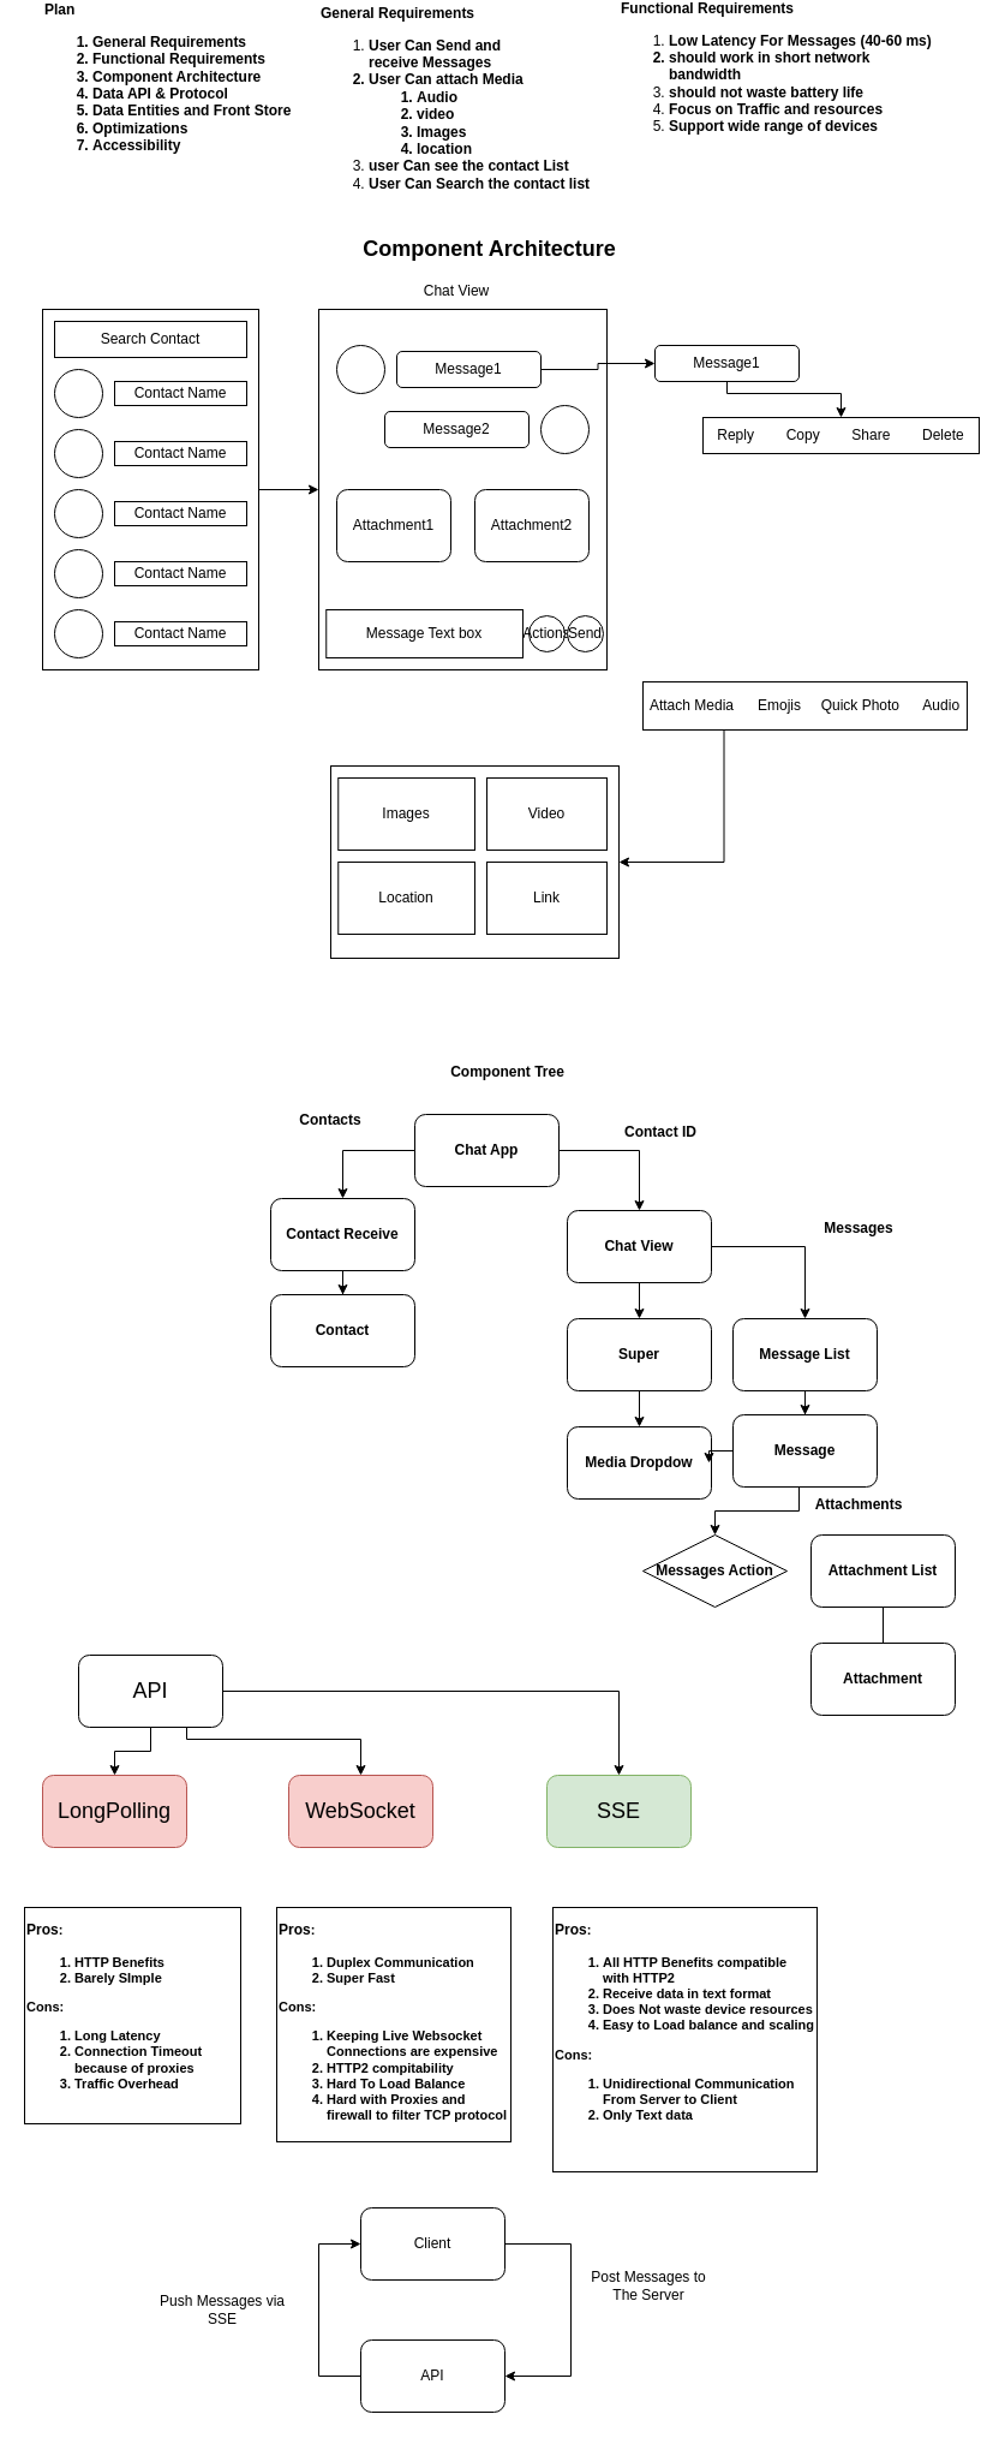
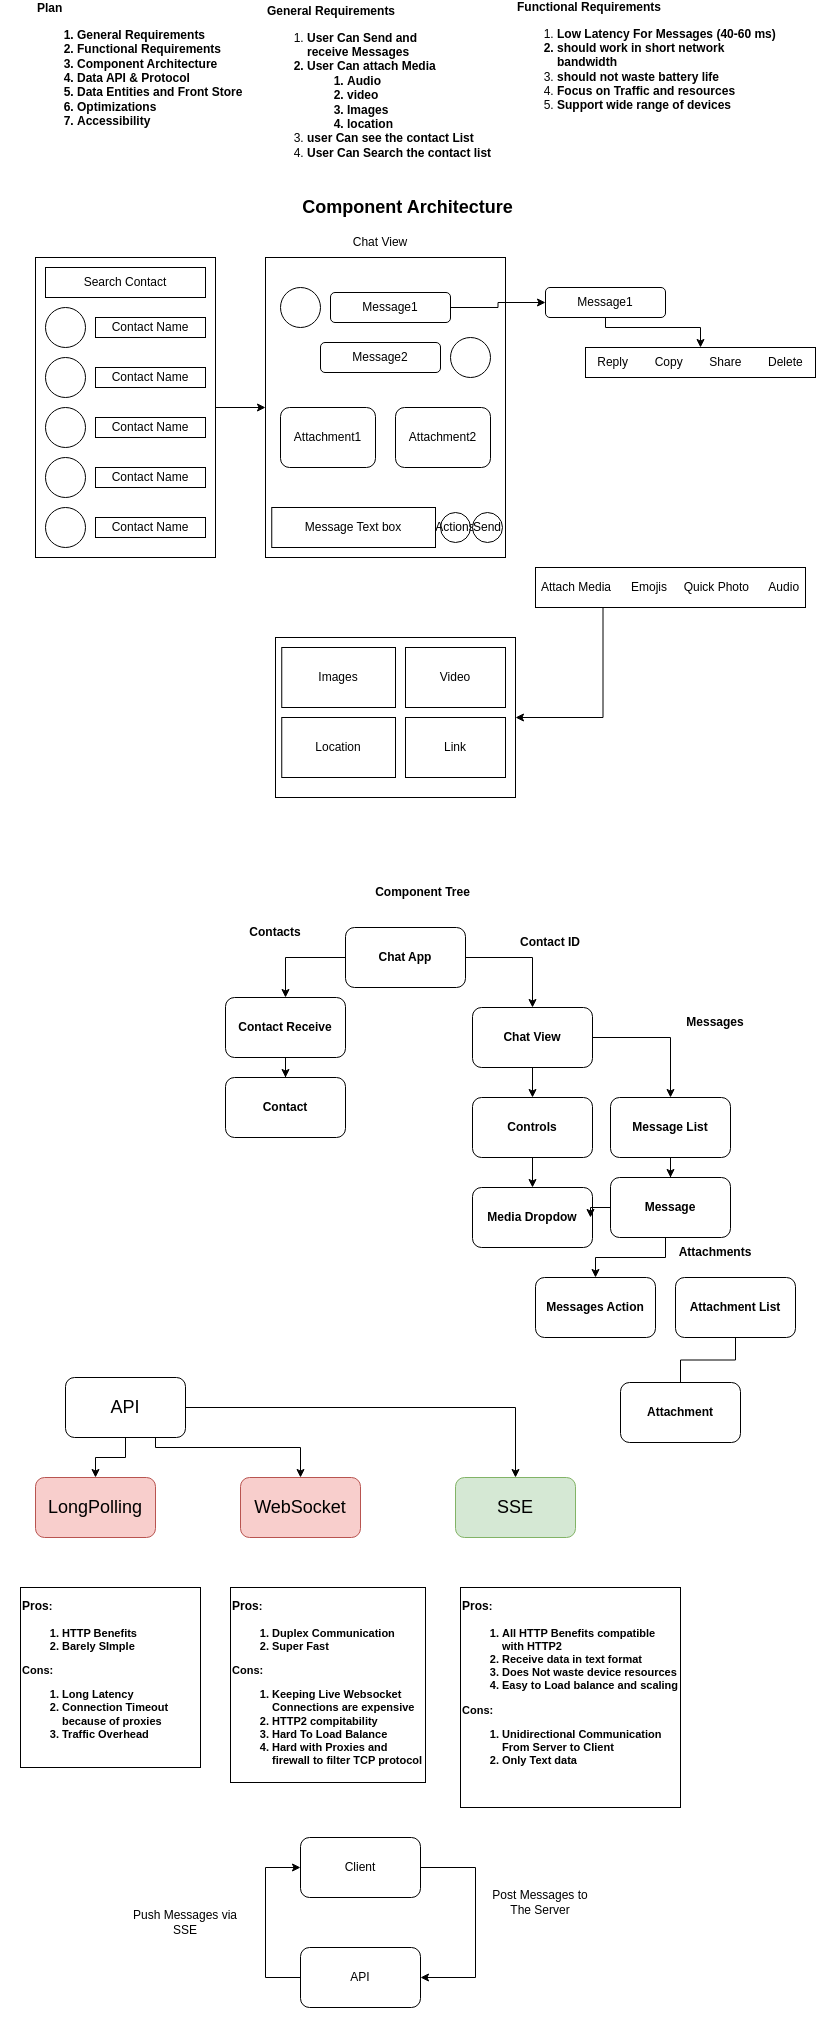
- <mxCell id="51" value="Super" style="whiteSpace=wrap;html=1;rounded=1;fontStyle=1;align=center;verticalAlign=middle;fontColor=default;labelBackgroundColor=none;labelBorderColor=none;spacingTop=0;" vertex="1" parent="1"><mxGeometry x="472" y="1070" width="120" height="60" as="geometry" /></mxCell>
+ <mxCell id="51" value="Controls" style="whiteSpace=wrap;html=1;rounded=1;fontStyle=1;align=center;verticalAlign=middle;fontColor=default;labelBackgroundColor=none;labelBorderColor=none;spacingTop=0;" vertex="1" parent="1"><mxGeometry x="472" y="1070" width="120" height="60" as="geometry" /></mxCell>
- <mxCell id="61" value="Messages Action" style="rhombus;whiteSpace=wrap;html=1;fontStyle=1;align=center;verticalAlign=middle;fontColor=default;labelBackgroundColor=none;labelBorderColor=none;spacingTop=0;" vertex="1" parent="1"><mxGeometry x="535" y="1250" width="120" height="60" as="geometry" /></mxCell>
+ <mxCell id="61" value="Messages Action" style="rounded=1;whiteSpace=wrap;html=1;fontStyle=1;align=center;verticalAlign=middle;fontColor=default;labelBackgroundColor=none;labelBorderColor=none;spacingTop=0;" vertex="1" parent="1"><mxGeometry x="535" y="1250" width="120" height="60" as="geometry" /></mxCell>
- <mxCell id="60" value="Attachment" style="whiteSpace=wrap;html=1;rounded=1;fontStyle=1;align=center;verticalAlign=middle;fontColor=default;labelBackgroundColor=none;labelBorderColor=none;spacingTop=0;" vertex="1" parent="1"><mxGeometry x="675" y="1340" width="120" height="60" as="geometry" /></mxCell>
+ <mxCell id="60" value="Attachment" style="whiteSpace=wrap;html=1;rounded=1;fontStyle=1;align=center;verticalAlign=middle;fontColor=default;labelBackgroundColor=none;labelBorderColor=none;spacingTop=0;" vertex="1" parent="1"><mxGeometry x="620" y="1355" width="120" height="60" as="geometry" /></mxCell>
